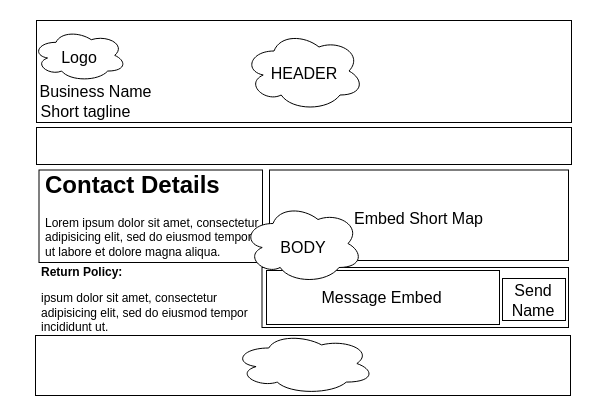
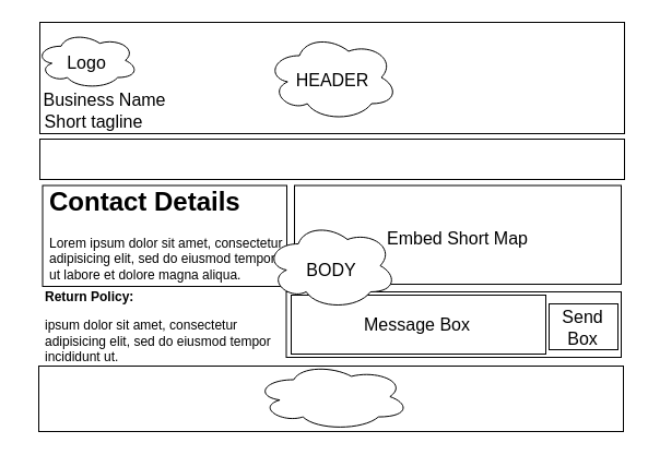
- <mxCell id="21" value="Message Embed" style="text;strokeColor=none;fillColor=none;html=1;align=center;verticalAlign=middle;whiteSpace=wrap;rounded=0;fontSize=16;" vertex="1" parent="1"><mxGeometry x="278" y="282" width="207" height="30" as="geometry" /></mxCell>
+ <mxCell id="21" value="Message Box" style="text;strokeColor=none;fillColor=none;html=1;align=center;verticalAlign=middle;whiteSpace=wrap;rounded=0;fontSize=16;" vertex="1" parent="1"><mxGeometry x="278" y="282" width="207" height="30" as="geometry" /></mxCell>
- <mxCell id="23" value="Send&lt;div&gt;Name&lt;/div&gt;" style="text;strokeColor=none;fillColor=none;html=1;align=center;verticalAlign=middle;whiteSpace=wrap;rounded=0;fontSize=16;" vertex="1" parent="1"><mxGeometry x="503" y="273" width="60" height="54" as="geometry" /></mxCell>
+ <mxCell id="23" value="Send&lt;div&gt;Box&lt;/div&gt;" style="text;strokeColor=none;fillColor=none;html=1;align=center;verticalAlign=middle;whiteSpace=wrap;rounded=0;fontSize=16;" vertex="1" parent="1"><mxGeometry x="503" y="273" width="60" height="54" as="geometry" /></mxCell>
